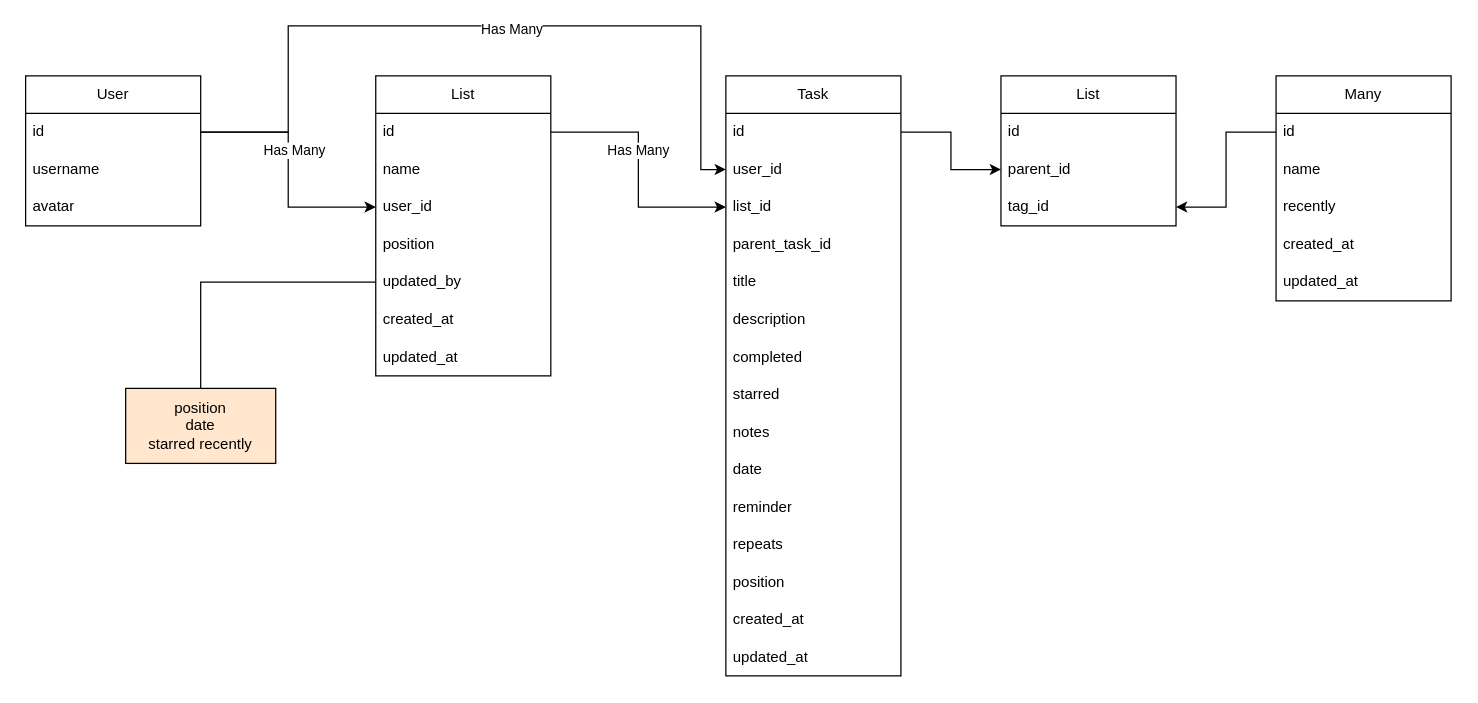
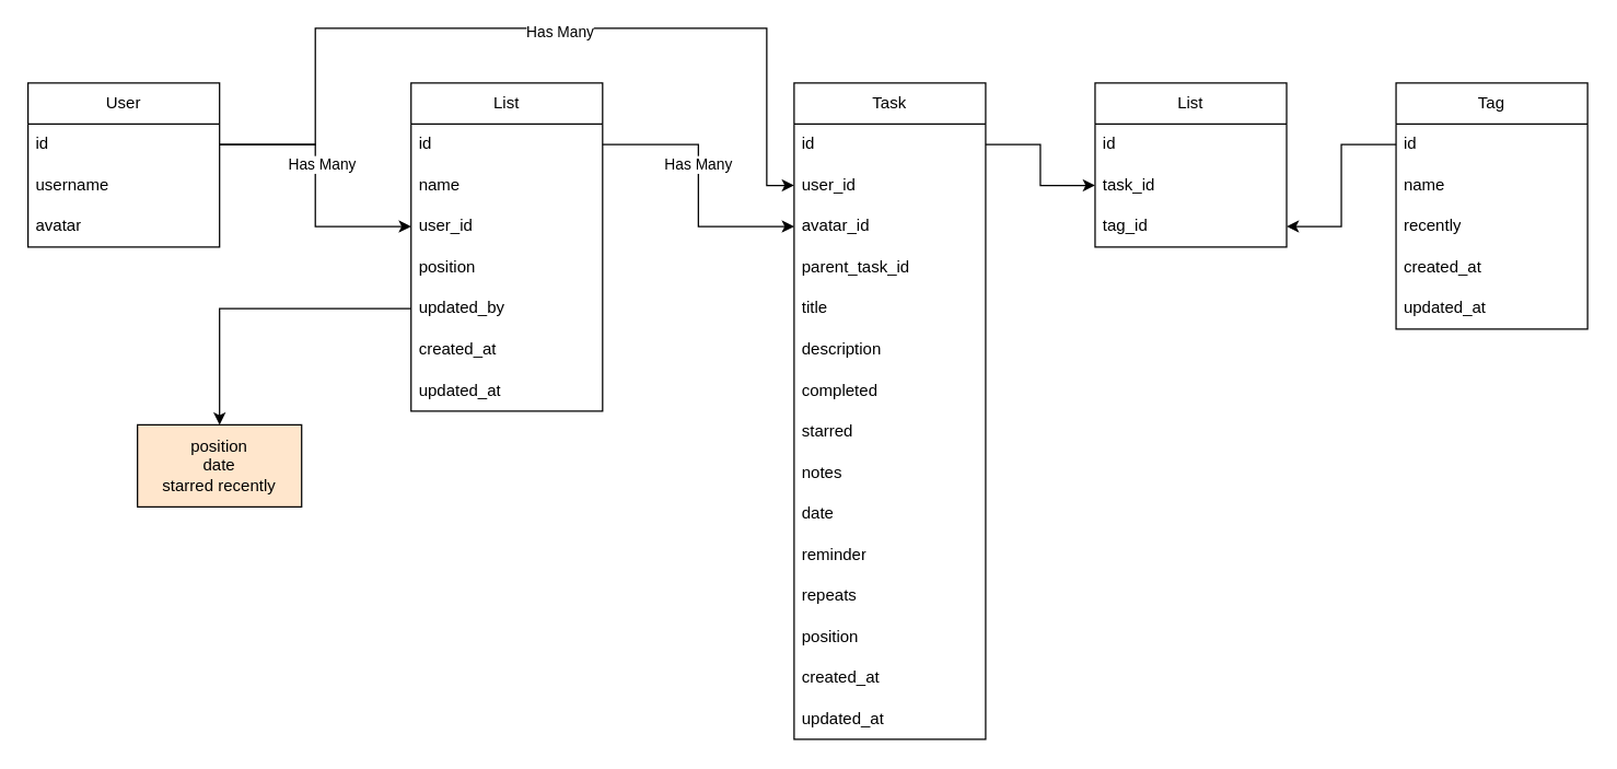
- <mxCell id="38" value="Many" style="swimlane;fontStyle=0;childLayout=stackLayout;horizontal=1;startSize=30;horizontalStack=0;resizeParent=1;resizeParentMax=0;resizeLast=0;collapsible=1;marginBottom=0;whiteSpace=wrap;html=1;" vertex="1" parent="1"><mxGeometry x="1020" y="60" width="140" height="180" as="geometry" /></mxCell>
+ <mxCell id="38" value="Tag" style="swimlane;fontStyle=0;childLayout=stackLayout;horizontal=1;startSize=30;horizontalStack=0;resizeParent=1;resizeParentMax=0;resizeLast=0;collapsible=1;marginBottom=0;whiteSpace=wrap;html=1;" vertex="1" parent="1"><mxGeometry x="1020" y="60" width="140" height="180" as="geometry" /></mxCell>
- <mxCell id="46" value="parent_id" style="text;strokeColor=none;fillColor=none;align=left;verticalAlign=middle;spacingLeft=4;spacingRight=4;overflow=hidden;points=[[0,0.5],[1,0.5]];portConstraint=eastwest;rotatable=0;whiteSpace=wrap;html=1;" vertex="1" parent="44"><mxGeometry y="60" width="140" height="30" as="geometry" /></mxCell>
+ <mxCell id="46" value="task_id" style="text;strokeColor=none;fillColor=none;align=left;verticalAlign=middle;spacingLeft=4;spacingRight=4;overflow=hidden;points=[[0,0.5],[1,0.5]];portConstraint=eastwest;rotatable=0;whiteSpace=wrap;html=1;" vertex="1" parent="44"><mxGeometry y="60" width="140" height="30" as="geometry" /></mxCell>
- <mxCell id="17" value="list_id" style="text;strokeColor=none;fillColor=none;align=left;verticalAlign=middle;spacingLeft=4;spacingRight=4;overflow=hidden;points=[[0,0.5],[1,0.5]];portConstraint=eastwest;rotatable=0;whiteSpace=wrap;html=1;" vertex="1" parent="14"><mxGeometry y="90" width="140" height="30" as="geometry" /></mxCell>
+ <mxCell id="17" value="avatar_id" style="text;strokeColor=none;fillColor=none;align=left;verticalAlign=middle;spacingLeft=4;spacingRight=4;overflow=hidden;points=[[0,0.5],[1,0.5]];portConstraint=eastwest;rotatable=0;whiteSpace=wrap;html=1;" vertex="1" parent="14"><mxGeometry y="90" width="140" height="30" as="geometry" /></mxCell>
- <mxCell id="31" style="edgeStyle=orthogonalEdgeStyle;rounded=0;orthogonalLoop=1;jettySize=auto;html=1;endArrow=none;" edge="1" parent="1" source="11" target="30"><mxGeometry relative="1" as="geometry"><mxPoint x="160" y="340" as="targetPoint" /></mxGeometry></mxCell>
+ <mxCell id="31" style="edgeStyle=orthogonalEdgeStyle;rounded=0;orthogonalLoop=1;jettySize=auto;html=1;" edge="1" parent="1" source="11" target="30"><mxGeometry relative="1" as="geometry"><mxPoint x="160" y="340" as="targetPoint" /></mxGeometry></mxCell>
